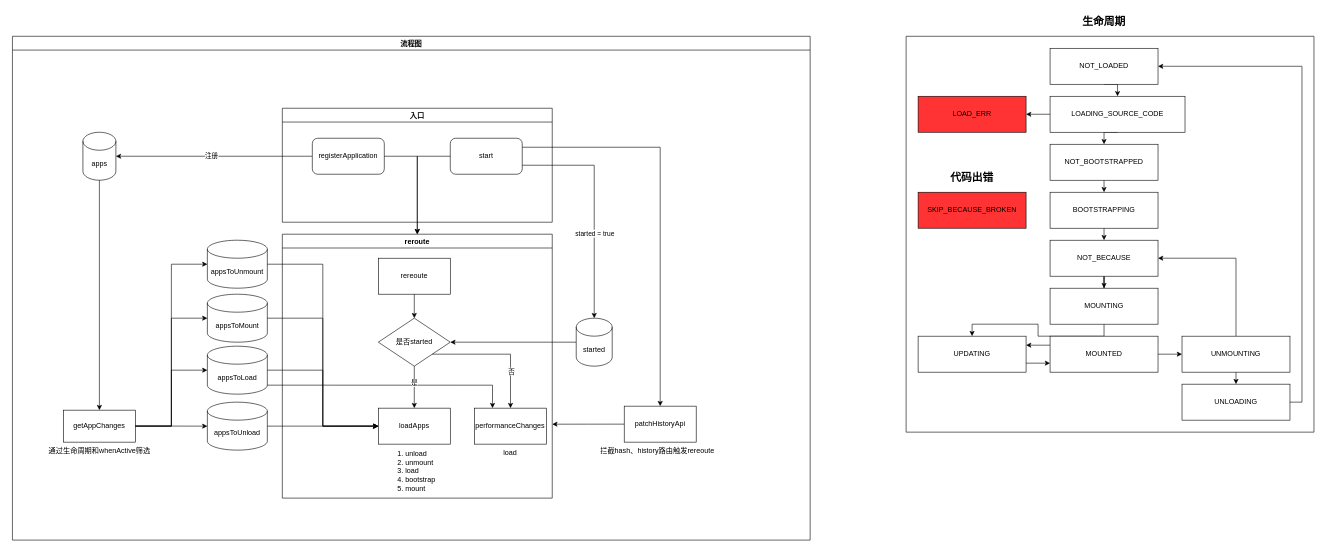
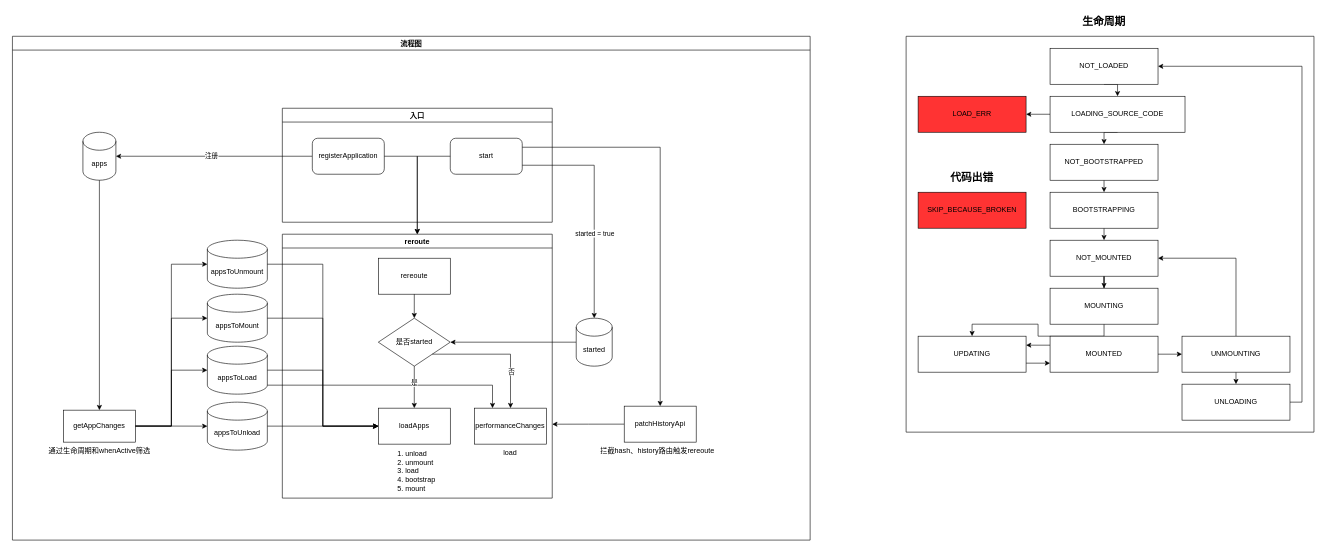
- <mxCell id="15" value="NOT_BECAUSE" style="rounded=0;whiteSpace=wrap;html=1;" parent="1" vertex="1"><mxGeometry x="1750" y="400" width="180" height="60" as="geometry" /></mxCell>
+ <mxCell id="15" value="NOT_MOUNTED" style="rounded=0;whiteSpace=wrap;html=1;" parent="1" vertex="1"><mxGeometry x="1750" y="400" width="180" height="60" as="geometry" /></mxCell>
